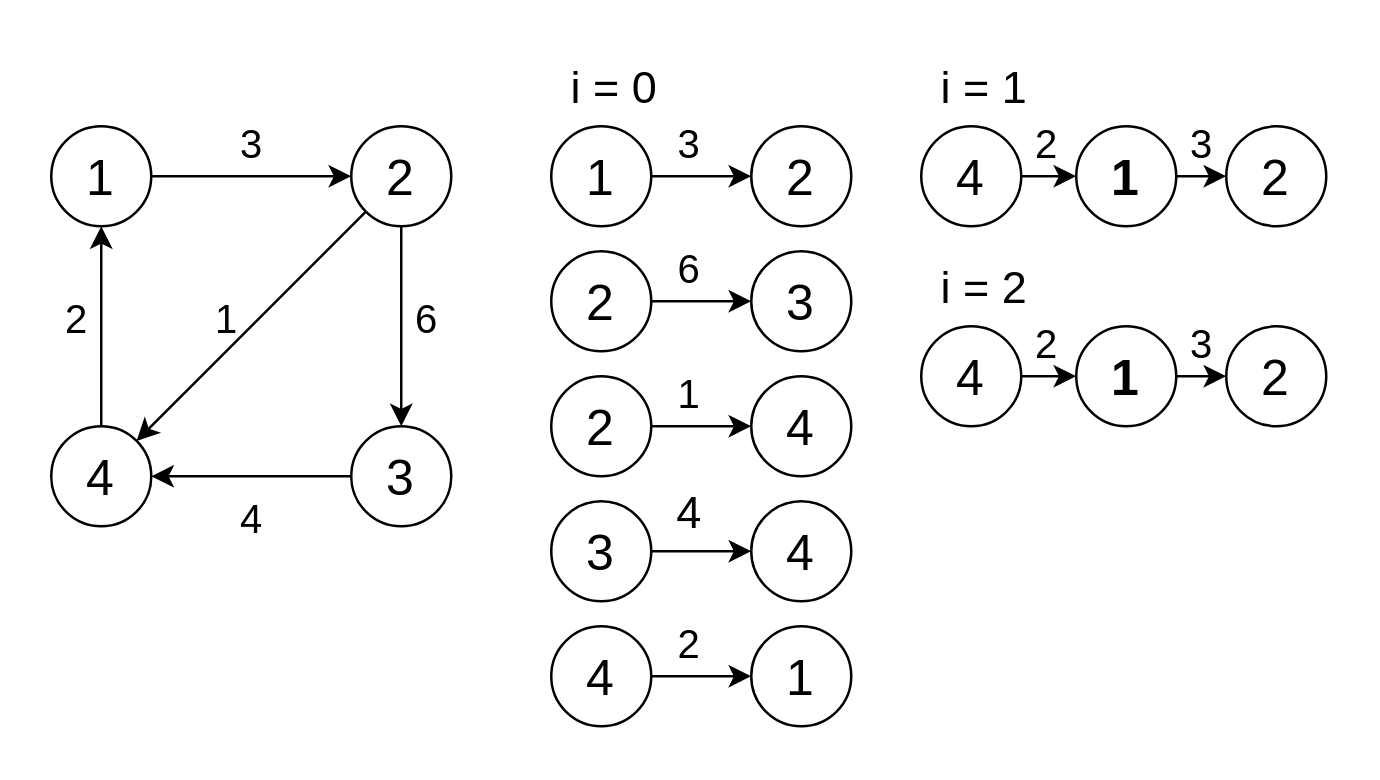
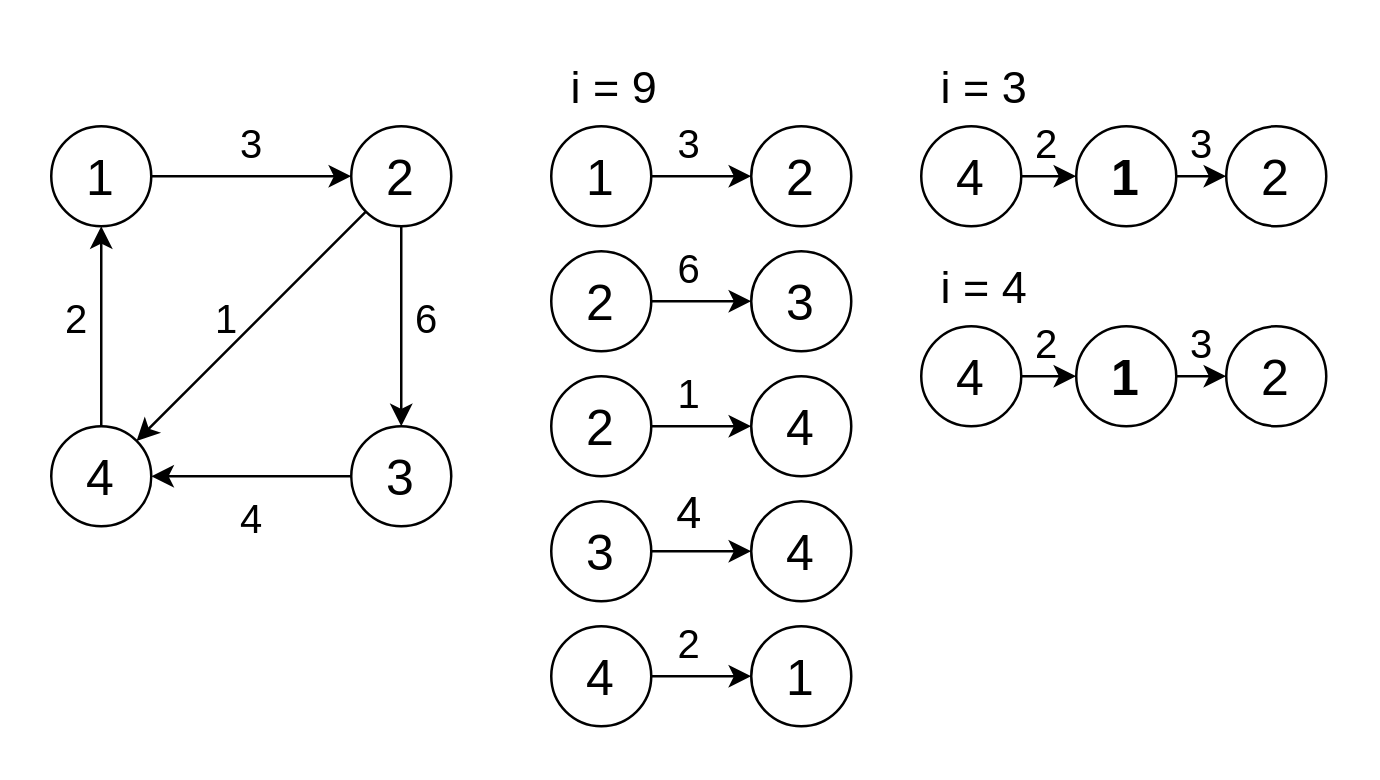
- <mxCell id="36" value="i = 0" style="text;html=1;align=center;verticalAlign=middle;resizable=0;points=[];autosize=1;fontSize=18;" vertex="1" parent="1"><mxGeometry x="220" y="20" width="50" height="30" as="geometry" /></mxCell>
+ <mxCell id="36" value="i = 9" style="text;html=1;align=center;verticalAlign=middle;resizable=0;points=[];autosize=1;fontSize=18;" vertex="1" parent="1"><mxGeometry x="220" y="20" width="50" height="30" as="geometry" /></mxCell>
- <mxCell id="37" value="i = 1" style="text;html=1;align=center;verticalAlign=middle;resizable=0;points=[];autosize=1;fontSize=18;" vertex="1" parent="1"><mxGeometry x="368" y="20" width="50" height="30" as="geometry" /></mxCell>
+ <mxCell id="37" value="i = 3" style="text;html=1;align=center;verticalAlign=middle;resizable=0;points=[];autosize=1;fontSize=18;" vertex="1" parent="1"><mxGeometry x="368" y="20" width="50" height="30" as="geometry" /></mxCell>
- <mxCell id="45" value="i = 2" style="text;html=1;align=center;verticalAlign=middle;resizable=0;points=[];autosize=1;fontSize=18;" vertex="1" parent="1"><mxGeometry x="368" y="100" width="50" height="30" as="geometry" /></mxCell>
+ <mxCell id="45" value="i = 4" style="text;html=1;align=center;verticalAlign=middle;resizable=0;points=[];autosize=1;fontSize=18;" vertex="1" parent="1"><mxGeometry x="368" y="100" width="50" height="30" as="geometry" /></mxCell>
